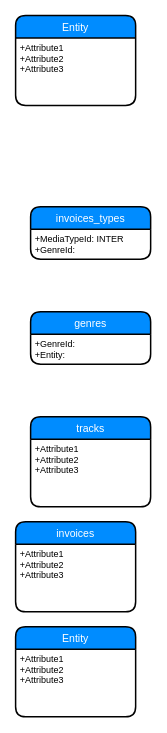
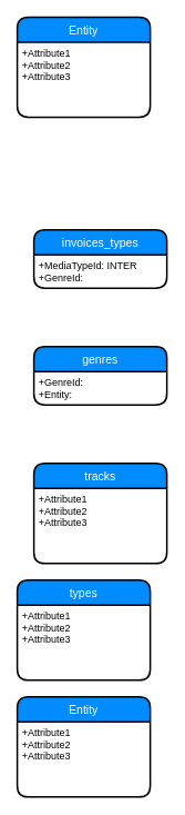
- <mxCell id="10" value="invoices" parent="1" style="swimlane;childLayout=stackLayout;horizontal=1;startSize=30;horizontalStack=0;fillColor=#008cff;fontColor=#FFFFFF;rounded=1;fontSize=14;fontStyle=0;strokeWidth=2;resizeParent=0;resizeLast=1;shadow=0;dashed=0;align=center;" vertex="1"><mxGeometry as="geometry" height="120" width="160" y="695" x="20" /></mxCell>
+ <mxCell id="10" value="types" parent="1" style="swimlane;childLayout=stackLayout;horizontal=1;startSize=30;horizontalStack=0;fillColor=#008cff;fontColor=#FFFFFF;rounded=1;fontSize=14;fontStyle=0;strokeWidth=2;resizeParent=0;resizeLast=1;shadow=0;dashed=0;align=center;" vertex="1"><mxGeometry as="geometry" height="120" width="160" y="695" x="20" /></mxCell>
